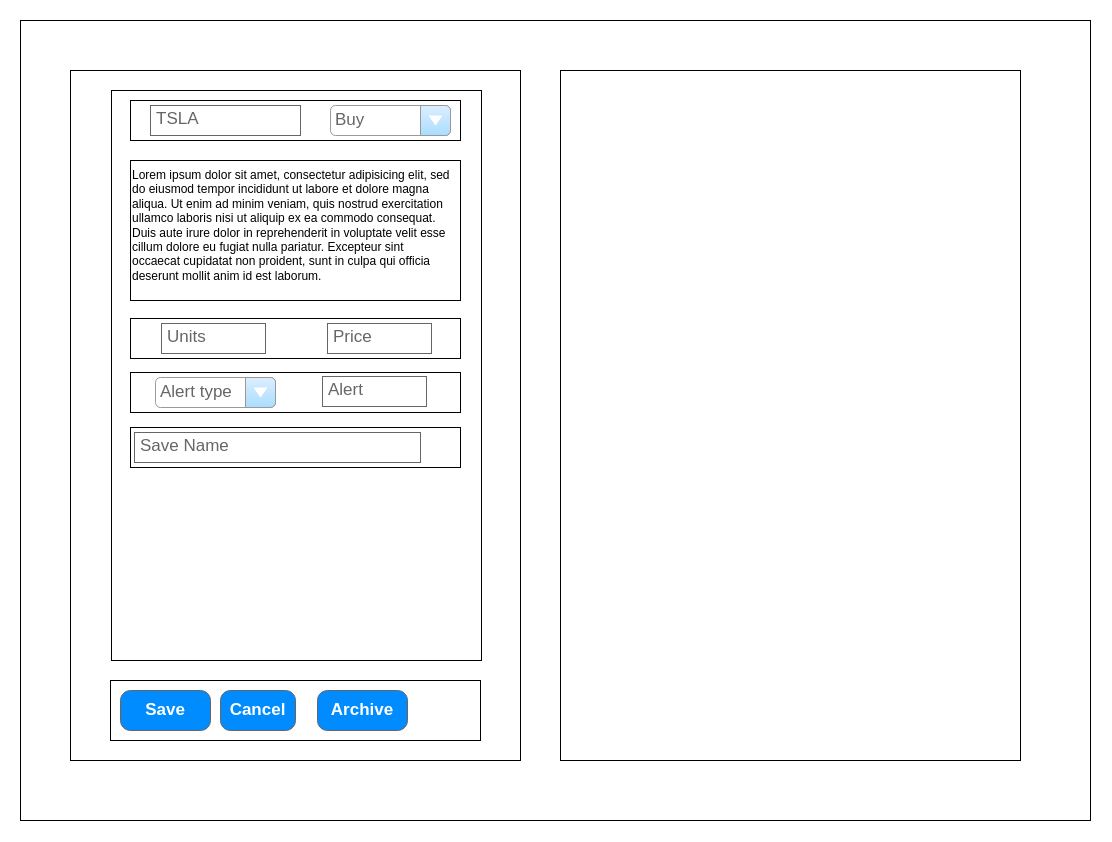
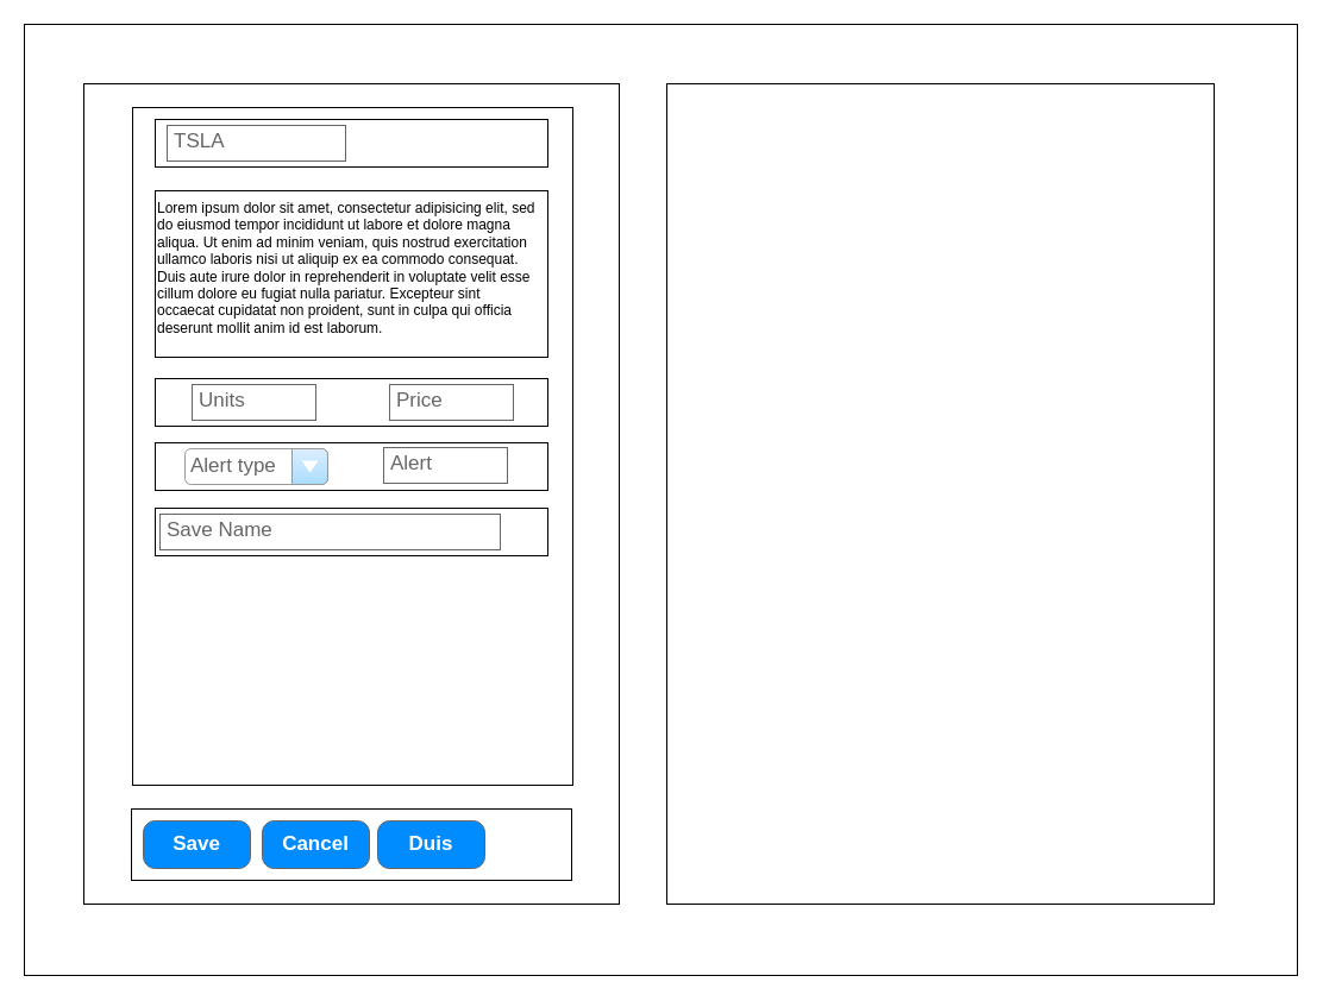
- <mxCell id="13" value="TSLA" style="strokeWidth=1;shadow=0;dashed=0;align=center;html=1;shape=mxgraph.mockup.text.textBox;fontColor=#666666;align=left;fontSize=17;spacingLeft=4;spacingTop=-3;strokeColor=#666666;mainText=" parent="1" vertex="1"><mxGeometry x="150" y="105" width="150" height="30" as="geometry" /></mxCell>
+ <mxCell id="13" value="TSLA" style="strokeWidth=1;shadow=0;dashed=0;align=center;html=1;shape=mxgraph.mockup.text.textBox;fontColor=#666666;align=left;fontSize=17;spacingLeft=4;spacingTop=-3;strokeColor=#666666;mainText=" parent="1" vertex="1"><mxGeometry x="140" y="105" width="150" height="30" as="geometry" /></mxCell>
- <mxCell id="12" value="Buy" style="strokeWidth=1;shadow=0;dashed=0;align=center;html=1;shape=mxgraph.mockup.forms.comboBox;strokeColor=#999999;fillColor=#ddeeff;align=left;fillColor2=#aaddff;mainText=;fontColor=#666666;fontSize=17;spacingLeft=3;" parent="1" vertex="1"><mxGeometry x="330" y="105" width="120" height="30" as="geometry" /></mxCell>
- <mxCell id="16" value="Cancel" style="strokeWidth=1;shadow=0;dashed=0;align=center;html=1;shape=mxgraph.mockup.buttons.button;strokeColor=#666666;fontColor=#ffffff;mainText=;buttonStyle=round;fontSize=17;fontStyle=1;fillColor=#008cff;whiteSpace=wrap;" parent="1" vertex="1"><mxGeometry x="220" y="690" width="75" height="40" as="geometry" /></mxCell>
+ <mxCell id="16" value="Cancel" style="strokeWidth=1;shadow=0;dashed=0;align=center;html=1;shape=mxgraph.mockup.buttons.button;strokeColor=#666666;fontColor=#ffffff;mainText=;buttonStyle=round;fontSize=17;fontStyle=1;fillColor=#008cff;whiteSpace=wrap;" parent="1" vertex="1"><mxGeometry x="220" y="690" width="90" height="40" as="geometry" /></mxCell>
- <mxCell id="17" value="Archive" style="strokeWidth=1;shadow=0;dashed=0;align=center;html=1;shape=mxgraph.mockup.buttons.button;strokeColor=#666666;fontColor=#ffffff;mainText=;buttonStyle=round;fontSize=17;fontStyle=1;fillColor=#008cff;whiteSpace=wrap;" parent="1" vertex="1"><mxGeometry x="317" y="690" width="90" height="40" as="geometry" /></mxCell>
+ <mxCell id="17" value="Duis" style="strokeWidth=1;shadow=0;dashed=0;align=center;html=1;shape=mxgraph.mockup.buttons.button;strokeColor=#666666;fontColor=#ffffff;mainText=;buttonStyle=round;fontSize=17;fontStyle=1;fillColor=#008cff;whiteSpace=wrap;" parent="1" vertex="1"><mxGeometry x="317" y="690" width="90" height="40" as="geometry" /></mxCell>
